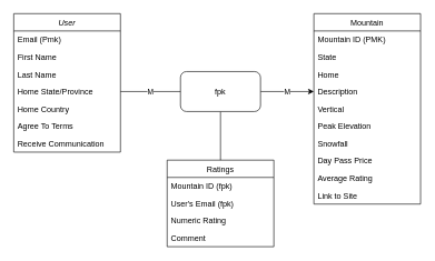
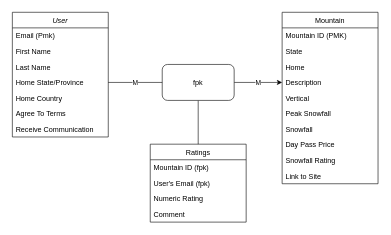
- <mxCell id="16" value="Peak Elevation" style="text;align=left;verticalAlign=top;spacingLeft=4;spacingRight=4;overflow=hidden;rotatable=0;points=[[0,0.5],[1,0.5]];portConstraint=eastwest;rounded=0;shadow=0;html=0;" parent="10" vertex="1"><mxGeometry y="156" width="160" height="26" as="geometry" /></mxCell>
+ <mxCell id="16" value="Peak Snowfall" style="text;align=left;verticalAlign=top;spacingLeft=4;spacingRight=4;overflow=hidden;rotatable=0;points=[[0,0.5],[1,0.5]];portConstraint=eastwest;rounded=0;shadow=0;html=0;" parent="10" vertex="1"><mxGeometry y="156" width="160" height="26" as="geometry" /></mxCell>
- <mxCell id="19" value="Average Rating" style="text;align=left;verticalAlign=top;spacingLeft=4;spacingRight=4;overflow=hidden;rotatable=0;points=[[0,0.5],[1,0.5]];portConstraint=eastwest;rounded=0;shadow=0;html=0;" parent="10" vertex="1"><mxGeometry y="234" width="160" height="26" as="geometry" /></mxCell>
+ <mxCell id="19" value="Snowfall Rating" style="text;align=left;verticalAlign=top;spacingLeft=4;spacingRight=4;overflow=hidden;rotatable=0;points=[[0,0.5],[1,0.5]];portConstraint=eastwest;rounded=0;shadow=0;html=0;" parent="10" vertex="1"><mxGeometry y="234" width="160" height="26" as="geometry" /></mxCell>
